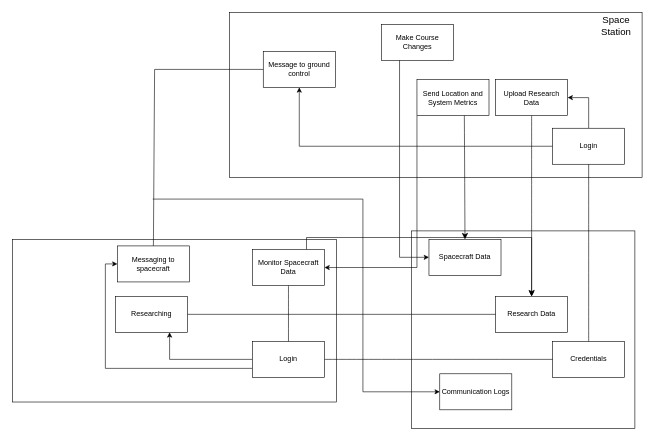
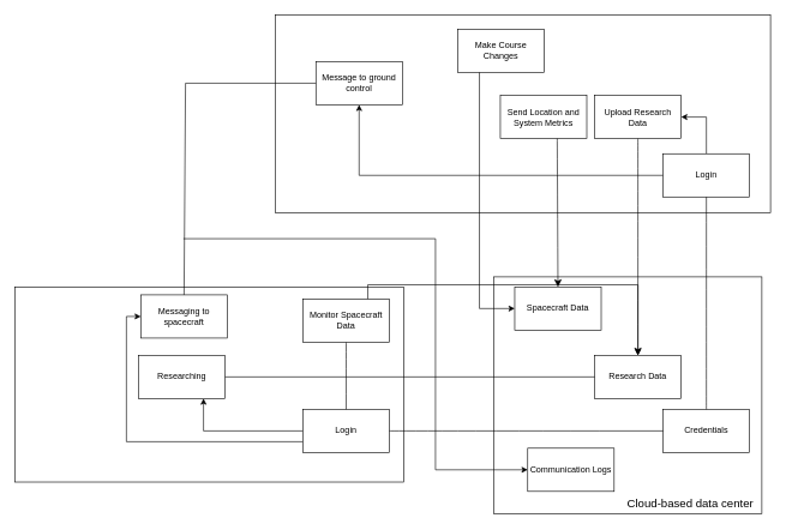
- <mxCell id="3" value="Space Station" style="text;html=1;align=center;verticalAlign=middle;whiteSpace=wrap;rounded=0;fontSize=16;" parent="1" vertex="1"><mxGeometry x="996" y="27" width="60" height="30" as="geometry" /></mxCell>
- <mxCell id="33" style="edgeStyle=orthogonalEdgeStyle;rounded=0;orthogonalLoop=1;jettySize=auto;html=1;exitX=0;exitY=1;exitDx=0;exitDy=0;entryX=1;entryY=0.5;entryDx=0;entryDy=0;" edge="1" parent="1" source="6" target="14"><mxGeometry relative="1" as="geometry" /></mxCell>
+ <mxCell id="8" value="Cloud-based data center" style="text;html=1;align=center;verticalAlign=middle;whiteSpace=wrap;rounded=0;fontSize=16;" parent="1" vertex="1"><mxGeometry x="869" y="684" width="178" height="30" as="geometry" /></mxCell>
